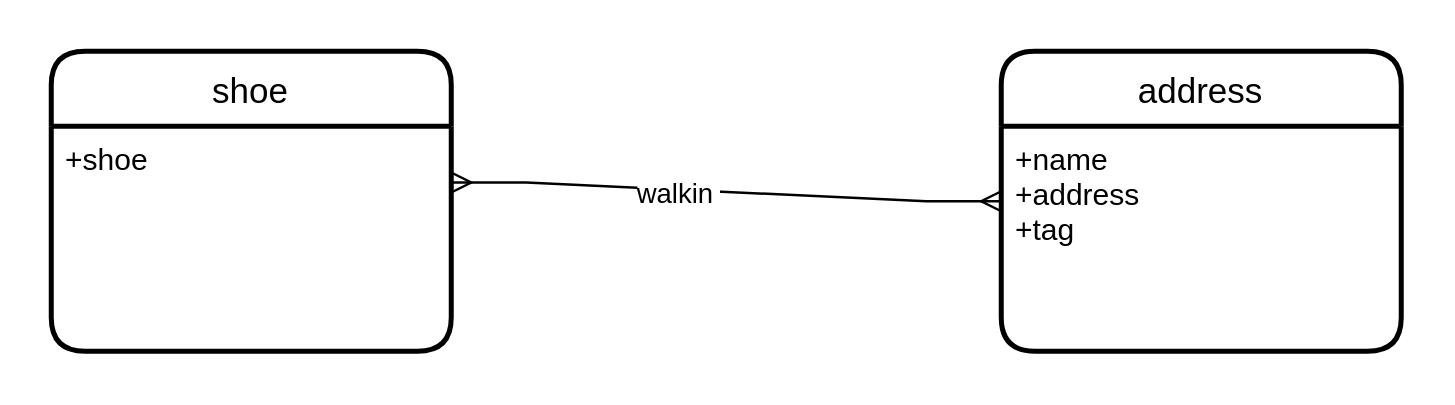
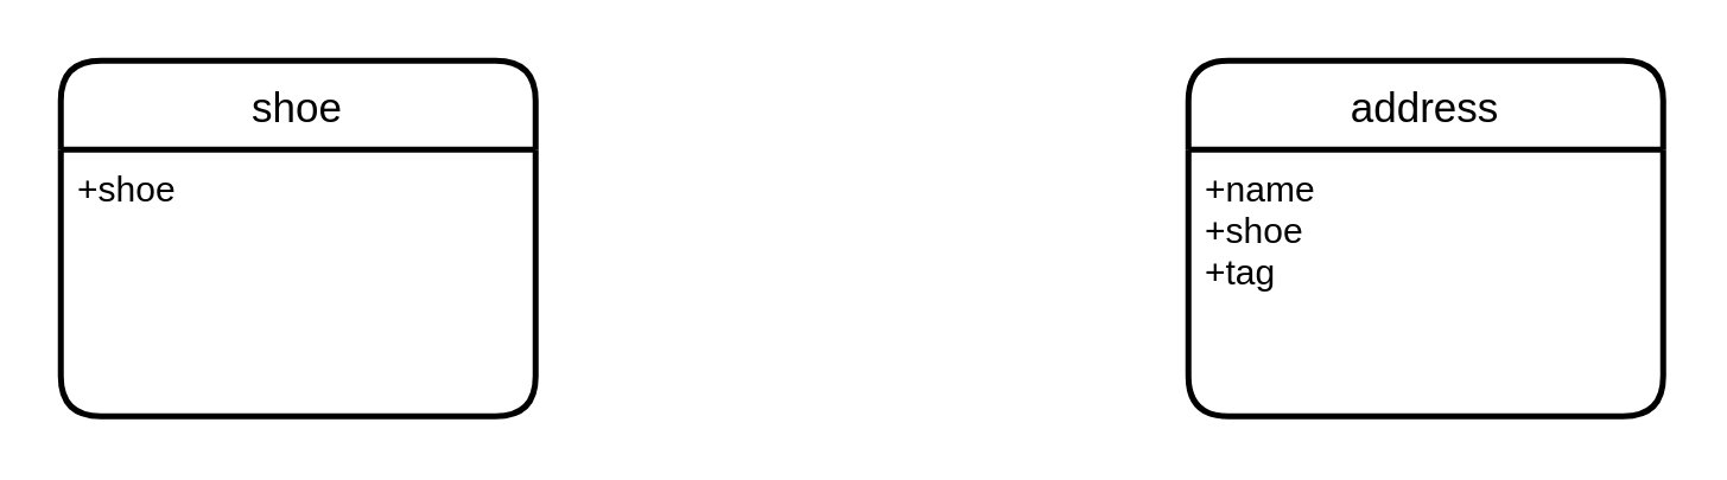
- <mxCell id="5" value="+name&#10;+address&#10;+tag" style="align=left;strokeColor=none;fillColor=none;spacingLeft=4;fontSize=12;verticalAlign=top;resizable=0;rotatable=0;part=1;" vertex="1" parent="4"><mxGeometry y="30" width="160" height="90" as="geometry" /></mxCell>
+ <mxCell id="5" value="+name&#10;+shoe&#10;+tag" style="align=left;strokeColor=none;fillColor=none;spacingLeft=4;fontSize=12;verticalAlign=top;resizable=0;rotatable=0;part=1;" vertex="1" parent="4"><mxGeometry y="30" width="160" height="90" as="geometry" /></mxCell>
- <mxCell id="6" value="" style="edgeStyle=entityRelationEdgeStyle;fontSize=12;html=1;endArrow=ERmany;startArrow=ERmany;rounded=0;exitX=1;exitY=0.25;exitDx=0;exitDy=0;entryX=0;entryY=0.5;entryDx=0;entryDy=0;" edge="1" parent="1" source="3" target="4"><mxGeometry width="100" height="100" relative="1" as="geometry"><mxPoint x="260" y="170" as="sourcePoint" /><mxPoint x="360" y="70" as="targetPoint" /></mxGeometry></mxCell>
- <mxCell id="7" value="walkin&amp;nbsp;" style="edgeLabel;html=1;align=center;verticalAlign=middle;resizable=0;points=[];" vertex="1" connectable="0" parent="6"><mxGeometry x="-0.172" y="-1" relative="1" as="geometry"><mxPoint as="offset" /></mxGeometry></mxCell>
